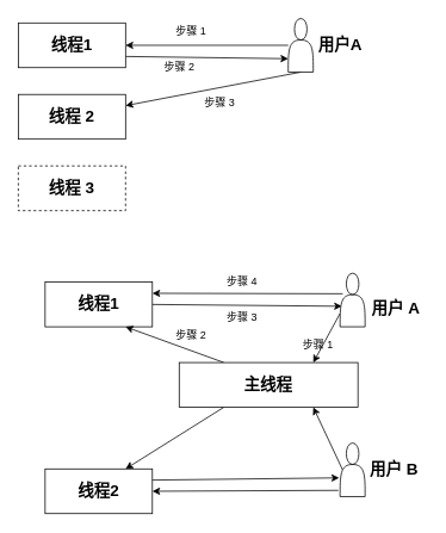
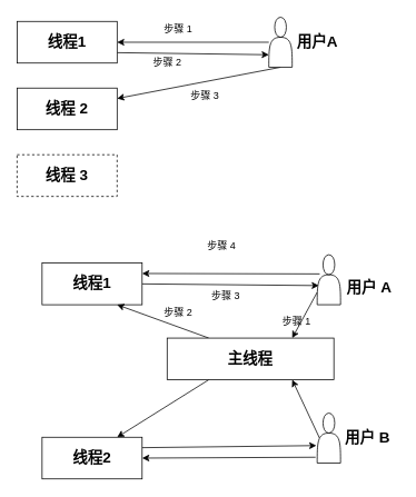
- <mxCell id="31" value="步骤 4" style="text;html=1;align=center;verticalAlign=middle;resizable=0;points=[];autosize=1;fontFamily=Helvetica;" vertex="1" parent="1"><mxGeometry x="245" y="305" width="50" height="20" as="geometry" /></mxCell>
+ <mxCell id="31" value="步骤 4" style="text;html=1;align=center;verticalAlign=middle;resizable=0;points=[];autosize=1;fontFamily=Helvetica;" vertex="1" parent="1"><mxGeometry x="240" y="285" width="50" height="20" as="geometry" /></mxCell>
